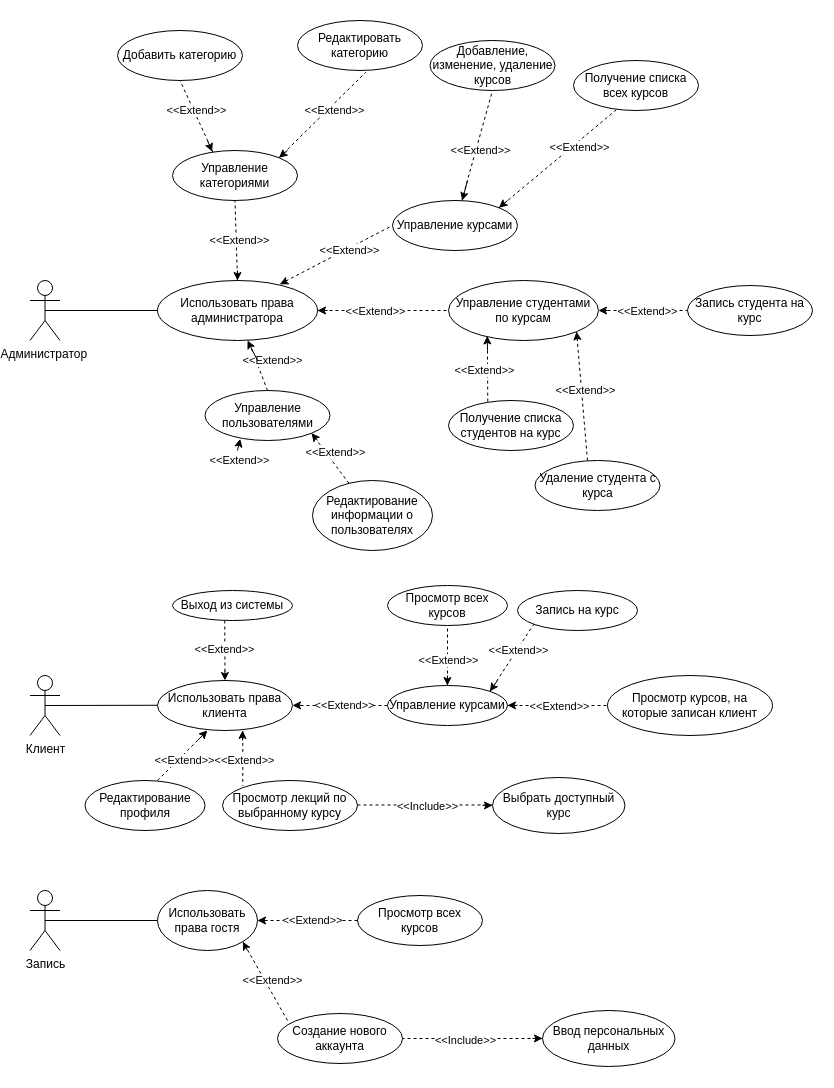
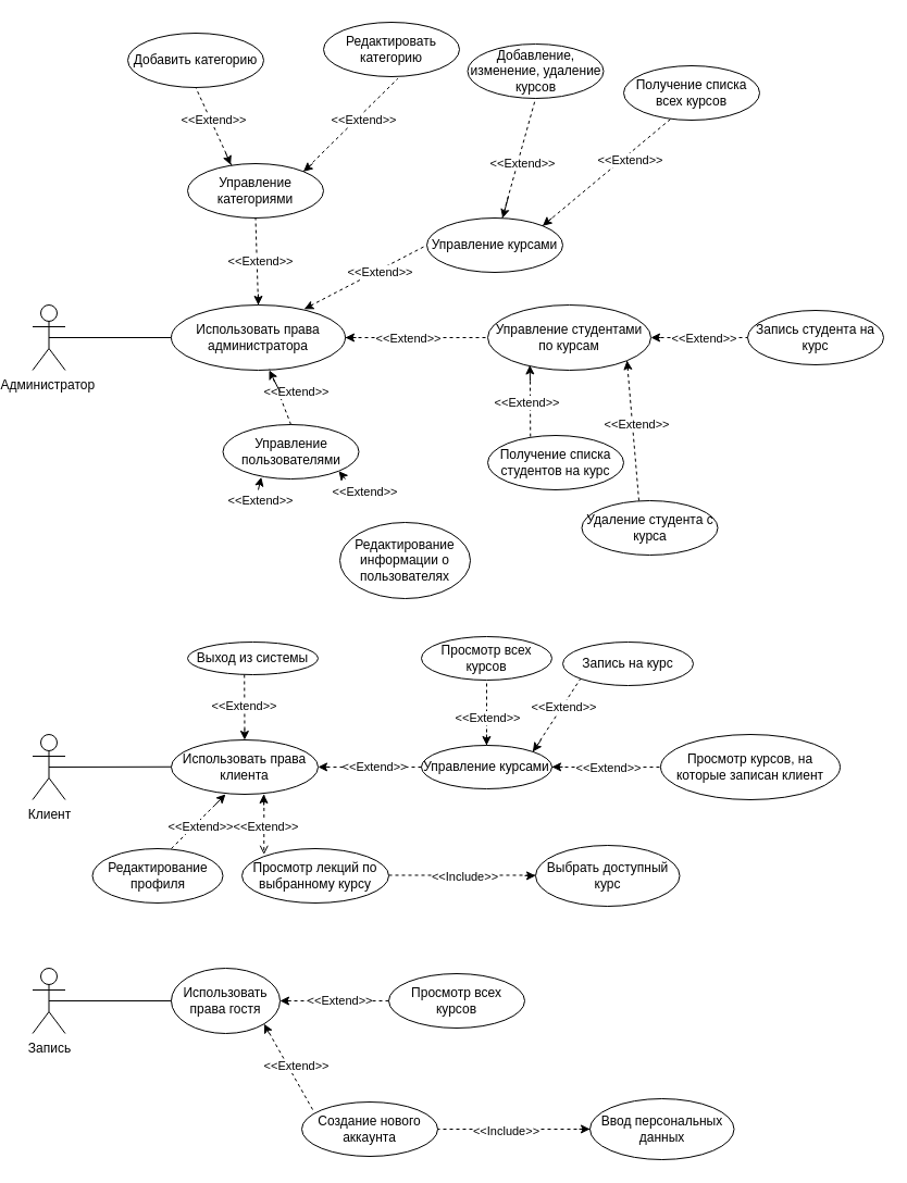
- <mxCell id="22" value="" style="endArrow=none;dashed=1;html=1;rounded=0;entryX=1;entryY=1;entryDx=0;entryDy=0;" parent="1" source="9" target="8" edge="1"><mxGeometry width="50" height="50" relative="1" as="geometry"><mxPoint x="133" y="370" as="sourcePoint" /><mxPoint x="183" y="320" as="targetPoint" /></mxGeometry></mxCell>
- <mxCell id="80" value="" style="endArrow=none;dashed=1;html=1;rounded=0;entryX=0.15;entryY=0.107;entryDx=0;entryDy=0;exitX=0.632;exitY=1.009;exitDx=0;exitDy=0;exitPerimeter=0;entryPerimeter=0;" edge="1" parent="1" source="30" target="6"><mxGeometry width="50" height="50" relative="1" as="geometry"><mxPoint x="248" y="650" as="sourcePoint" /><mxPoint x="298" y="600" as="targetPoint" /></mxGeometry></mxCell>
+ <mxCell id="80" value="" style="endArrow=open;dashed=1;html=1;rounded=0;entryX=0.15;entryY=0.107;entryDx=0;entryDy=0;exitX=0.632;exitY=1.009;exitDx=0;exitDy=0;exitPerimeter=0;entryPerimeter=0;" edge="1" parent="1" source="30" target="6"><mxGeometry width="50" height="50" relative="1" as="geometry"><mxPoint x="248" y="650" as="sourcePoint" /><mxPoint x="298" y="600" as="targetPoint" /></mxGeometry></mxCell>
